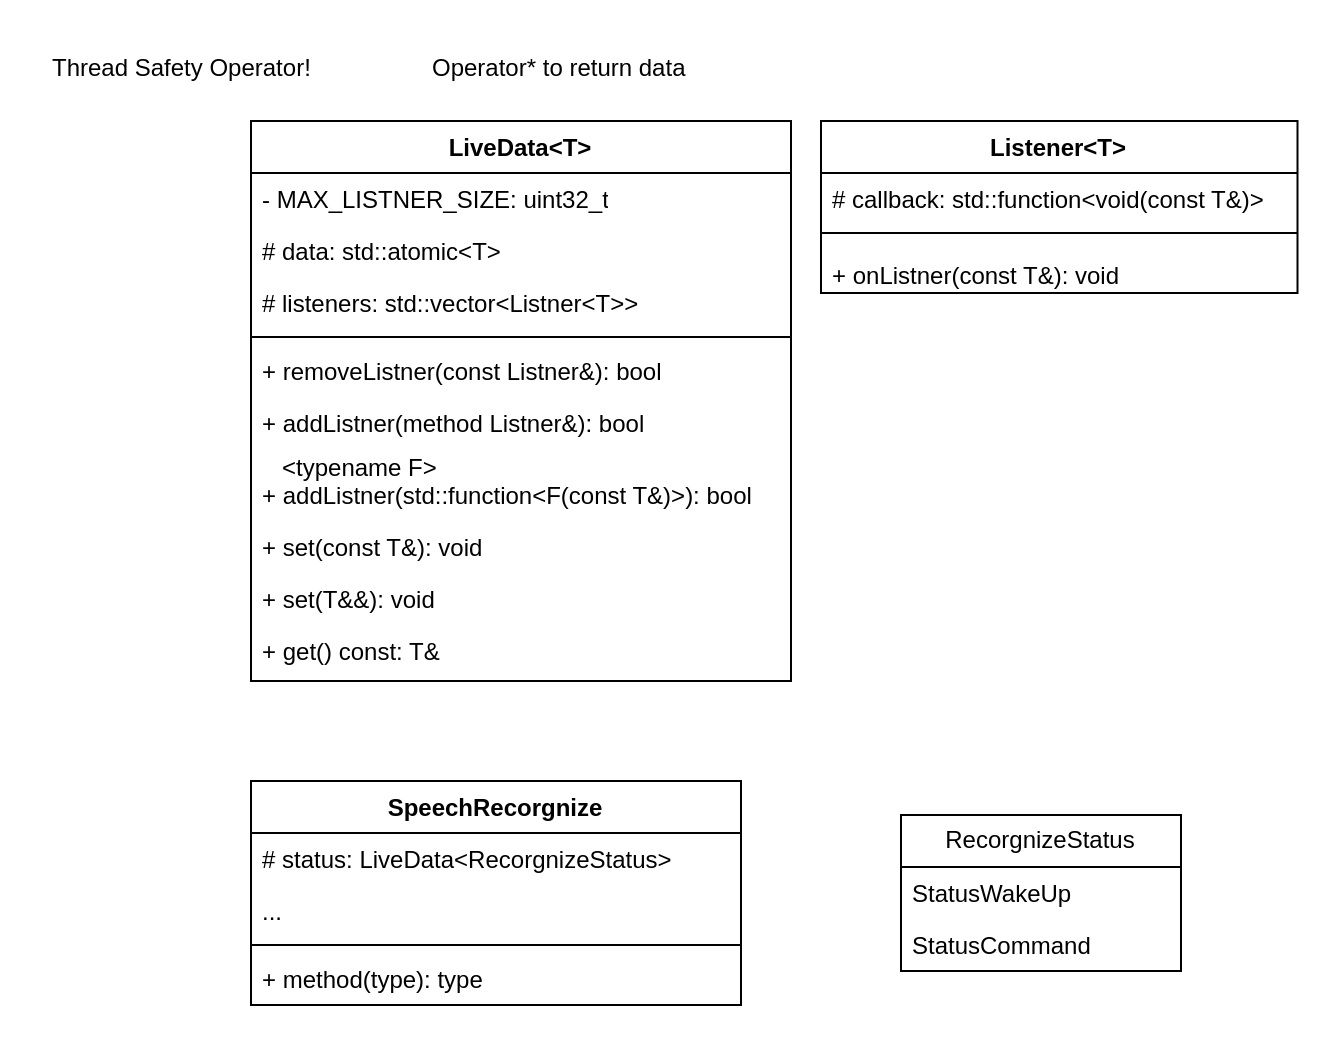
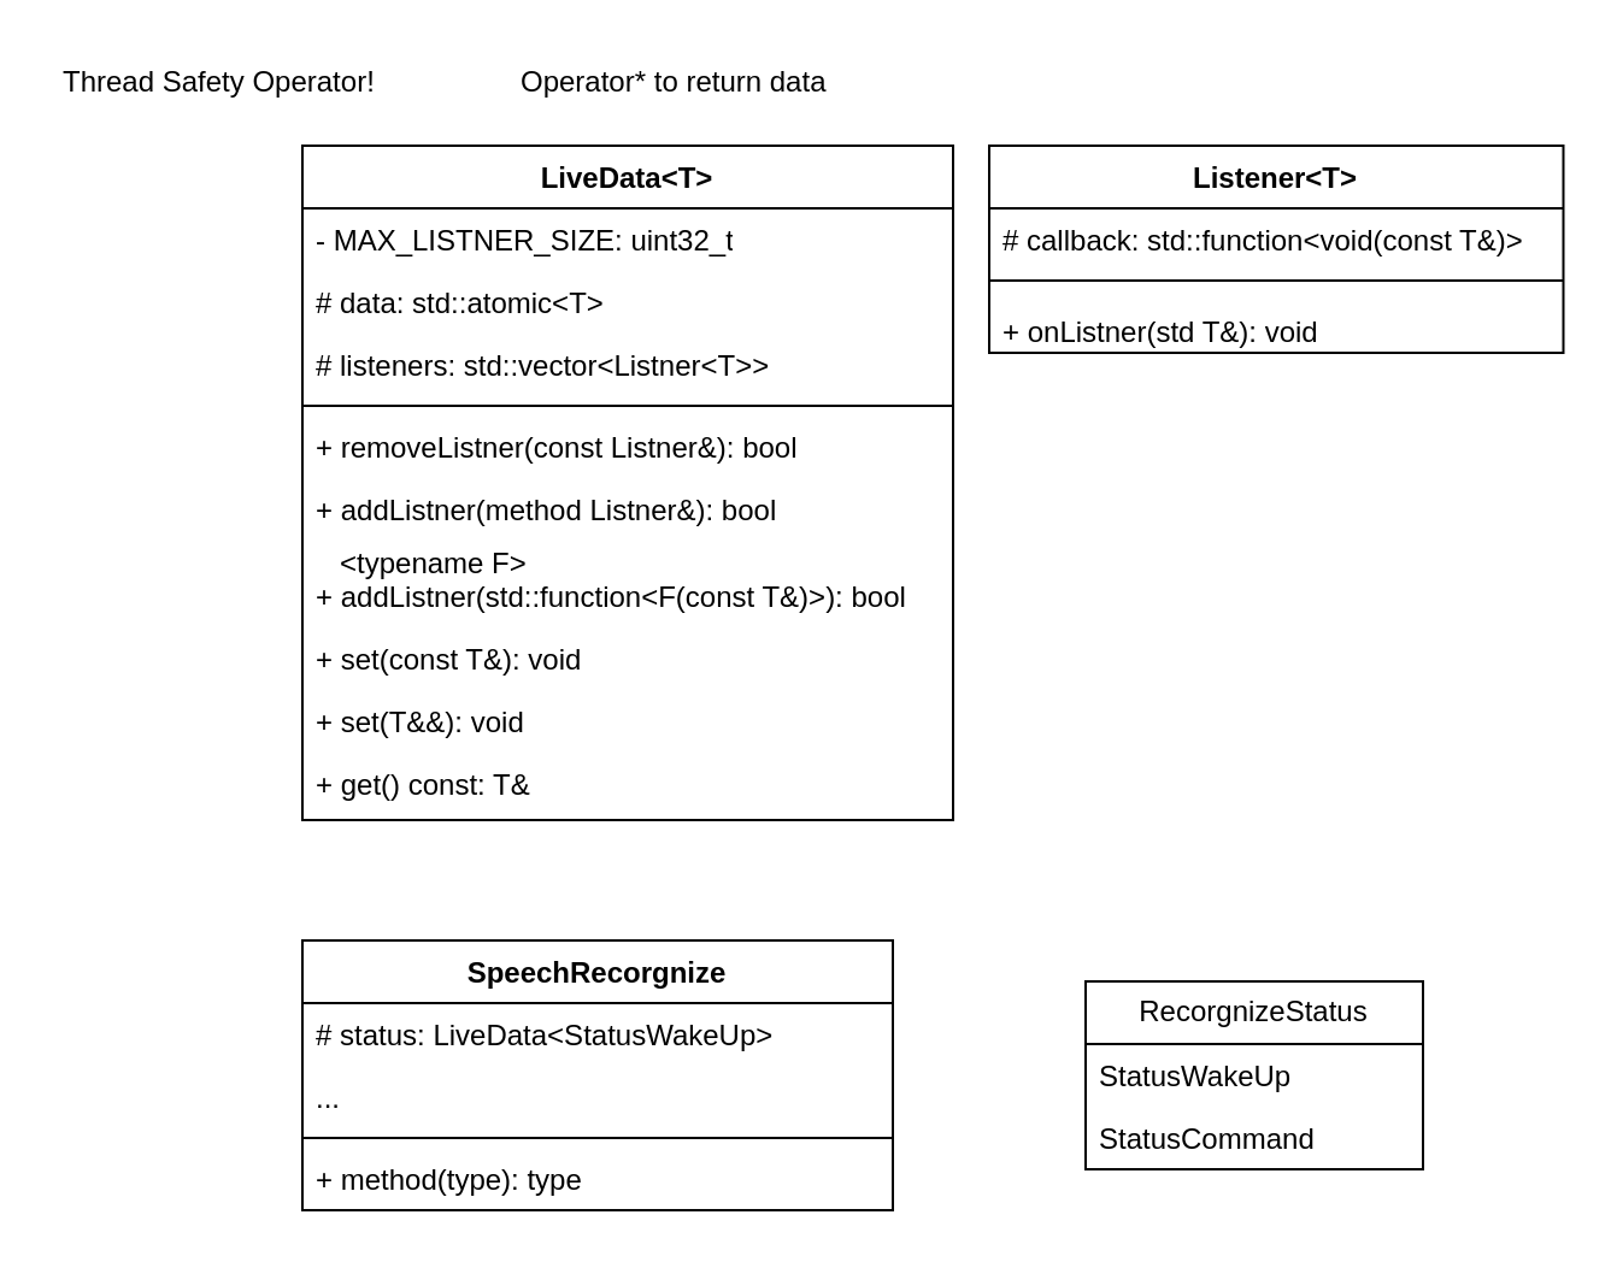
- <mxCell id="25" value="&lt;p style=&quot;margin: 4px 0px 0px; text-align: center;&quot;&gt;&lt;span style=&quot;background-color: initial; text-align: left;&quot;&gt;+ onListner(const T&amp;amp;): void&lt;/span&gt;&lt;/p&gt;" style="text;strokeColor=none;fillColor=none;align=left;verticalAlign=top;spacingLeft=4;spacingRight=4;overflow=hidden;rotatable=0;points=[[0,0.5],[1,0.5]];portConstraint=eastwest;whiteSpace=wrap;html=1;" parent="22" vertex="1"><mxGeometry y="60" width="238.25" height="26" as="geometry" /></mxCell>
+ <mxCell id="25" value="&lt;p style=&quot;margin: 4px 0px 0px; text-align: center;&quot;&gt;&lt;span style=&quot;background-color: initial; text-align: left;&quot;&gt;+ onListner(std T&amp;amp;): void&lt;/span&gt;&lt;/p&gt;" style="text;strokeColor=none;fillColor=none;align=left;verticalAlign=top;spacingLeft=4;spacingRight=4;overflow=hidden;rotatable=0;points=[[0,0.5],[1,0.5]];portConstraint=eastwest;whiteSpace=wrap;html=1;" parent="22" vertex="1"><mxGeometry y="60" width="238.25" height="26" as="geometry" /></mxCell>
- <mxCell id="15" value="# status: LiveData&amp;lt;RecorgnizeStatus&amp;gt;" style="text;strokeColor=none;fillColor=none;align=left;verticalAlign=top;spacingLeft=4;spacingRight=4;overflow=hidden;rotatable=0;points=[[0,0.5],[1,0.5]];portConstraint=eastwest;whiteSpace=wrap;html=1;" parent="14" vertex="1"><mxGeometry y="26" width="245" height="26" as="geometry" /></mxCell>
+ <mxCell id="15" value="# status: LiveData&amp;lt;StatusWakeUp&amp;gt;" style="text;strokeColor=none;fillColor=none;align=left;verticalAlign=top;spacingLeft=4;spacingRight=4;overflow=hidden;rotatable=0;points=[[0,0.5],[1,0.5]];portConstraint=eastwest;whiteSpace=wrap;html=1;" parent="14" vertex="1"><mxGeometry y="26" width="245" height="26" as="geometry" /></mxCell>
